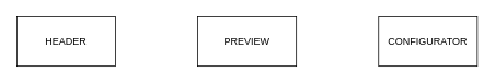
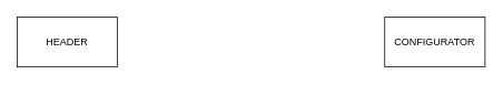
- <mxCell id="2" value="PREVIEW" style="rounded=0;whiteSpace=wrap;html=1;" vertex="1" parent="1"><mxGeometry x="240" y="20" width="120" height="60" as="geometry" /></mxCell>
